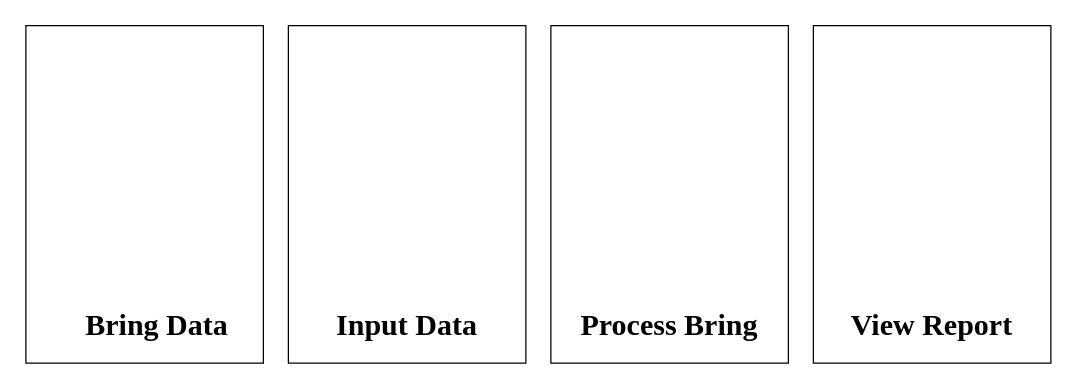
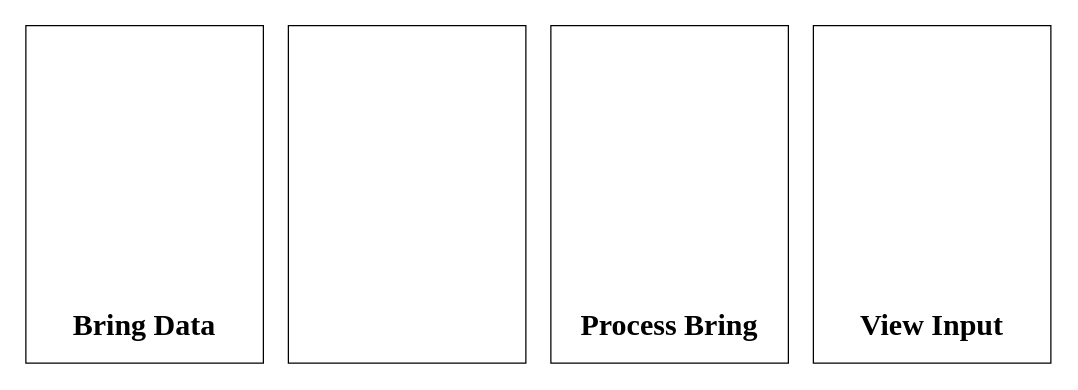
- <mxCell id="11" value="&lt;h1&gt;Bring Data&lt;/h1&gt;" style="text;html=1;strokeColor=none;fillColor=none;align=center;verticalAlign=middle;whiteSpace=wrap;rounded=0;fontFamily=Tahoma;" vertex="1" parent="1"><mxGeometry x="50" y="250" width="150" height="20" as="geometry" /></mxCell>
+ <mxCell id="11" value="&lt;h1&gt;Bring Data&lt;/h1&gt;" style="text;html=1;strokeColor=none;fillColor=none;align=center;verticalAlign=middle;whiteSpace=wrap;rounded=0;fontFamily=Tahoma;" vertex="1" parent="1"><mxGeometry x="40" y="250" width="150" height="20" as="geometry" /></mxCell>
- <mxCell id="9" value="&lt;h1&gt;Input Data&lt;/h1&gt;" style="text;html=1;strokeColor=none;fillColor=none;align=center;verticalAlign=middle;whiteSpace=wrap;rounded=0;fontFamily=Tahoma;" vertex="1" parent="1"><mxGeometry x="240" y="250" width="170" height="20" as="geometry" /></mxCell>
- <mxCell id="15" value="&lt;h1&gt;View Report&lt;/h1&gt;" style="text;html=1;strokeColor=none;fillColor=none;align=center;verticalAlign=middle;whiteSpace=wrap;rounded=0;fontFamily=Tahoma;" vertex="1" parent="1"><mxGeometry x="660" y="250" width="170" height="20" as="geometry" /></mxCell>
+ <mxCell id="15" value="&lt;h1&gt;View Input&lt;/h1&gt;" style="text;html=1;strokeColor=none;fillColor=none;align=center;verticalAlign=middle;whiteSpace=wrap;rounded=0;fontFamily=Tahoma;" vertex="1" parent="1"><mxGeometry x="660" y="250" width="170" height="20" as="geometry" /></mxCell>
